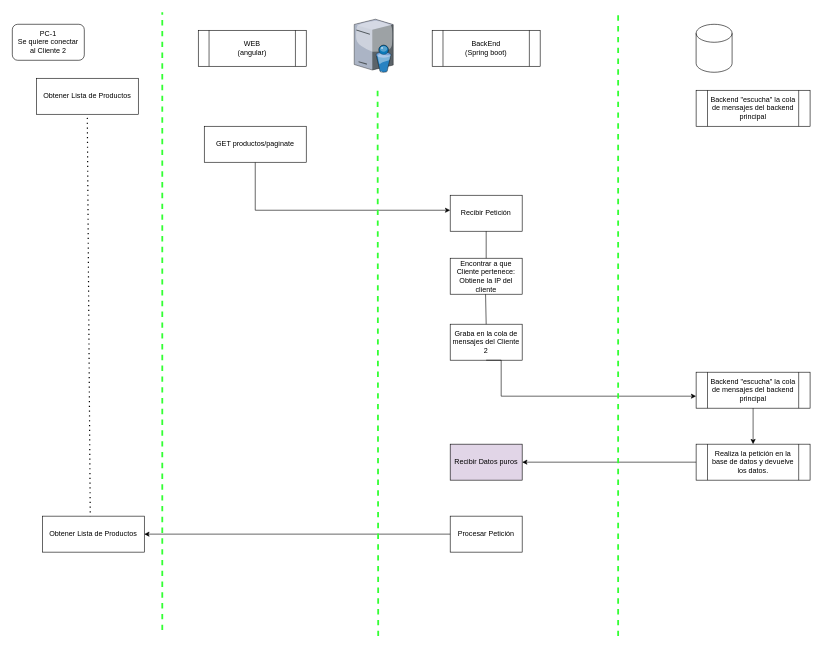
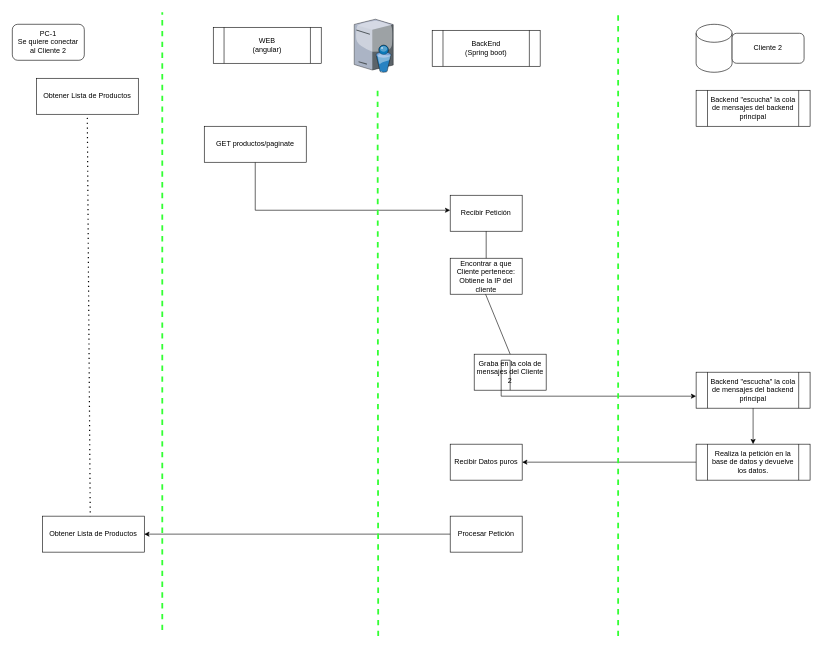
- <mxCell id="3" value="WEB&lt;br&gt;(angular)" style="shape=process;whiteSpace=wrap;html=1;backgroundOutline=1;" parent="1" vertex="1"><mxGeometry x="330" y="50" width="180" height="60" as="geometry" /></mxCell>
+ <mxCell id="3" value="WEB&lt;br&gt;(angular)" style="shape=process;whiteSpace=wrap;html=1;backgroundOutline=1;" parent="1" vertex="1"><mxGeometry x="355" y="45" width="180" height="60" as="geometry" /></mxCell>
+ <mxCell id="6" value="Cliente 2" style="rounded=1;whiteSpace=wrap;html=1;" parent="1" vertex="1"><mxGeometry x="1220" y="55" width="120" height="50" as="geometry" /></mxCell>
- <mxCell id="14" value="Graba en la cola de mensajes del Cliente 2" style="whiteSpace=wrap;html=1;rounded=0;" parent="1" vertex="1"><mxGeometry x="750" y="540" width="120" height="60" as="geometry" /></mxCell>
+ <mxCell id="14" value="Graba en la cola de mensajes del Cliente 2" style="whiteSpace=wrap;html=1;rounded=0;" parent="1" vertex="1"><mxGeometry x="790" y="590" width="120" height="60" as="geometry" /></mxCell>
- <mxCell id="20" value="Recibir Datos puros" style="whiteSpace=wrap;html=1;rounded=0;fillColor=#e1d5e7;" parent="1" vertex="1"><mxGeometry x="750" y="740" width="120" height="60" as="geometry" /></mxCell>
+ <mxCell id="20" value="Recibir Datos puros" style="whiteSpace=wrap;html=1;rounded=0;" parent="1" vertex="1"><mxGeometry x="750" y="740" width="120" height="60" as="geometry" /></mxCell>
